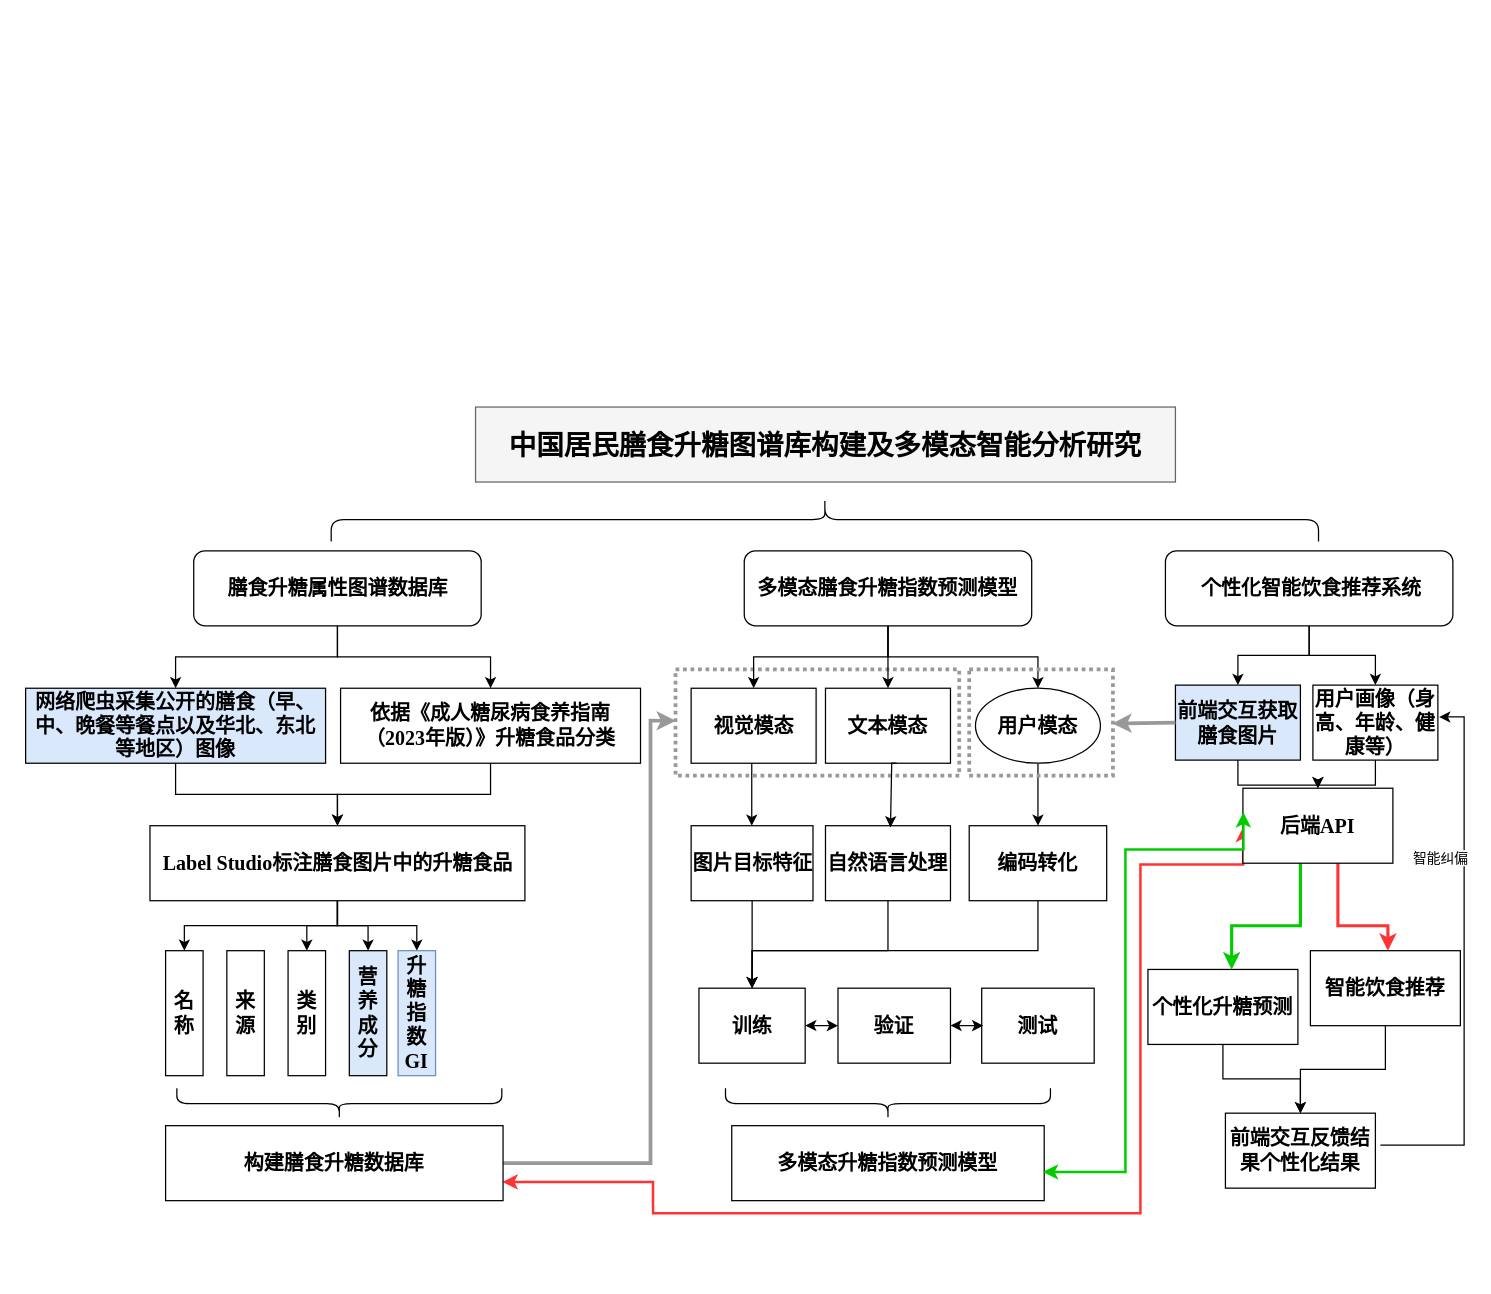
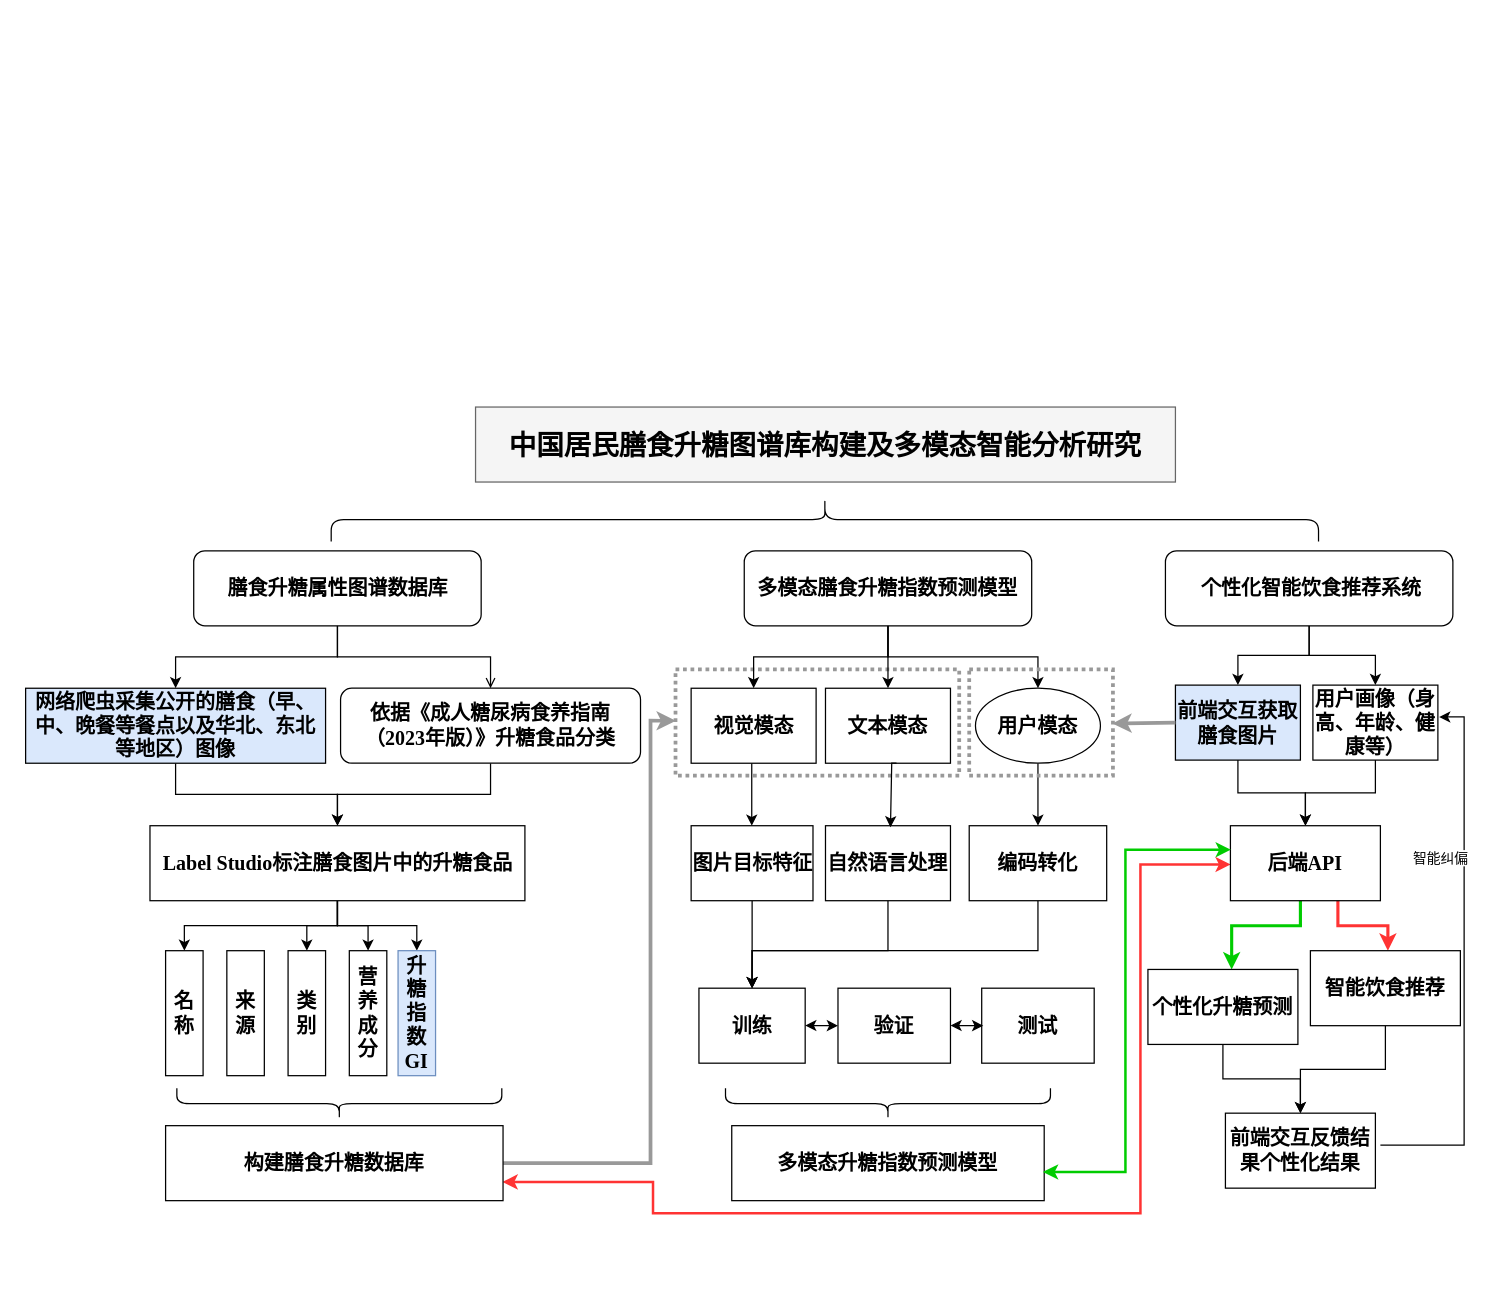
- <mxCell id="5" style="edgeStyle=orthogonalEdgeStyle;rounded=0;orthogonalLoop=1;jettySize=auto;html=1;" parent="1" source="6" target="23" edge="1"><mxGeometry relative="1" as="geometry" /></mxCell>
+ <mxCell id="5" style="edgeStyle=orthogonalEdgeStyle;rounded=0;orthogonalLoop=1;jettySize=auto;html=1;endArrow=open;" parent="1" source="6" target="23" edge="1"><mxGeometry relative="1" as="geometry" /></mxCell>
- <mxCell id="23" value="&lt;p style=&quot;margin: 0pt 0pt 0.0pt; vertical-align: baseline; font-size: 16px;&quot; class=&quot;MsoNormal&quot;&gt;&lt;font style=&quot;font-size: 16px;&quot; face=&quot;宋体&quot;&gt;&lt;b&gt;&lt;span style=&quot;&quot;&gt;&lt;font style=&quot;font-size: 16px;&quot;&gt;&lt;font style=&quot;font-size: 16px;&quot;&gt;依据《成人糖尿病食养指南（&lt;/font&gt;&lt;font style=&quot;font-size: 16px;&quot;&gt;2023年版）》升糖&lt;/font&gt;&lt;/font&gt;&lt;/span&gt;&lt;span style=&quot;text-align: start; background-color: initial;&quot;&gt;食品分类&lt;/span&gt;&lt;/b&gt;&lt;/font&gt;&lt;/p&gt;" style="rounded=0;whiteSpace=wrap;html=1;align=center;" parent="1" vertex="1"><mxGeometry x="272" y="550" width="240" height="60" as="geometry" /></mxCell>
+ <mxCell id="23" value="&lt;p style=&quot;margin: 0pt 0pt 0.0pt; vertical-align: baseline; font-size: 16px;&quot; class=&quot;MsoNormal&quot;&gt;&lt;font style=&quot;font-size: 16px;&quot; face=&quot;宋体&quot;&gt;&lt;b&gt;&lt;span style=&quot;&quot;&gt;&lt;font style=&quot;font-size: 16px;&quot;&gt;&lt;font style=&quot;font-size: 16px;&quot;&gt;依据《成人糖尿病食养指南（&lt;/font&gt;&lt;font style=&quot;font-size: 16px;&quot;&gt;2023年版）》升糖&lt;/font&gt;&lt;/font&gt;&lt;/span&gt;&lt;span style=&quot;text-align: start; background-color: initial;&quot;&gt;食品分类&lt;/span&gt;&lt;/b&gt;&lt;/font&gt;&lt;/p&gt;" style="whiteSpace=wrap;html=1;align=center;rounded=1;" parent="1" vertex="1"><mxGeometry x="272" y="550" width="240" height="60" as="geometry" /></mxCell>
- <mxCell id="58" value="&lt;p style=&quot;margin: 0pt 0pt 0.0pt; vertical-align: baseline; font-size: 16px;&quot; class=&quot;MsoNormal&quot;&gt;&lt;font face=&quot;宋体&quot;&gt;&lt;b&gt;后端API&lt;/b&gt;&lt;/font&gt;&lt;/p&gt;" style="rounded=0;whiteSpace=wrap;html=1;align=center;" vertex="1" parent="1"><mxGeometry x="994" y="630" width="120" height="60" as="geometry" /></mxCell>
+ <mxCell id="58" value="&lt;p style=&quot;margin: 0pt 0pt 0.0pt; vertical-align: baseline; font-size: 16px;&quot; class=&quot;MsoNormal&quot;&gt;&lt;font face=&quot;宋体&quot;&gt;&lt;b&gt;后端API&lt;/b&gt;&lt;/font&gt;&lt;/p&gt;" style="rounded=0;whiteSpace=wrap;html=1;align=center;" vertex="1" parent="1"><mxGeometry x="984" y="660" width="120" height="60" as="geometry" /></mxCell>
- <mxCell id="30" value="&lt;div style=&quot;&quot;&gt;&lt;span style=&quot;background-color: initial; font-size: 16px;&quot;&gt;&lt;font face=&quot;宋体&quot;&gt;&lt;b&gt;营养成分&lt;/b&gt;&lt;/font&gt;&lt;/span&gt;&lt;/div&gt;" style="rounded=0;whiteSpace=wrap;html=1;flipV=0;align=center;fillColor=#dae8fc;" parent="1" vertex="1"><mxGeometry x="279" y="760" width="30" height="100" as="geometry" /></mxCell>
+ <mxCell id="30" value="&lt;div style=&quot;&quot;&gt;&lt;span style=&quot;background-color: initial; font-size: 16px;&quot;&gt;&lt;font face=&quot;宋体&quot;&gt;&lt;b&gt;营养成分&lt;/b&gt;&lt;/font&gt;&lt;/span&gt;&lt;/div&gt;" style="rounded=0;whiteSpace=wrap;html=1;flipV=0;align=center;" parent="1" vertex="1"><mxGeometry x="279" y="760" width="30" height="100" as="geometry" /></mxCell>
